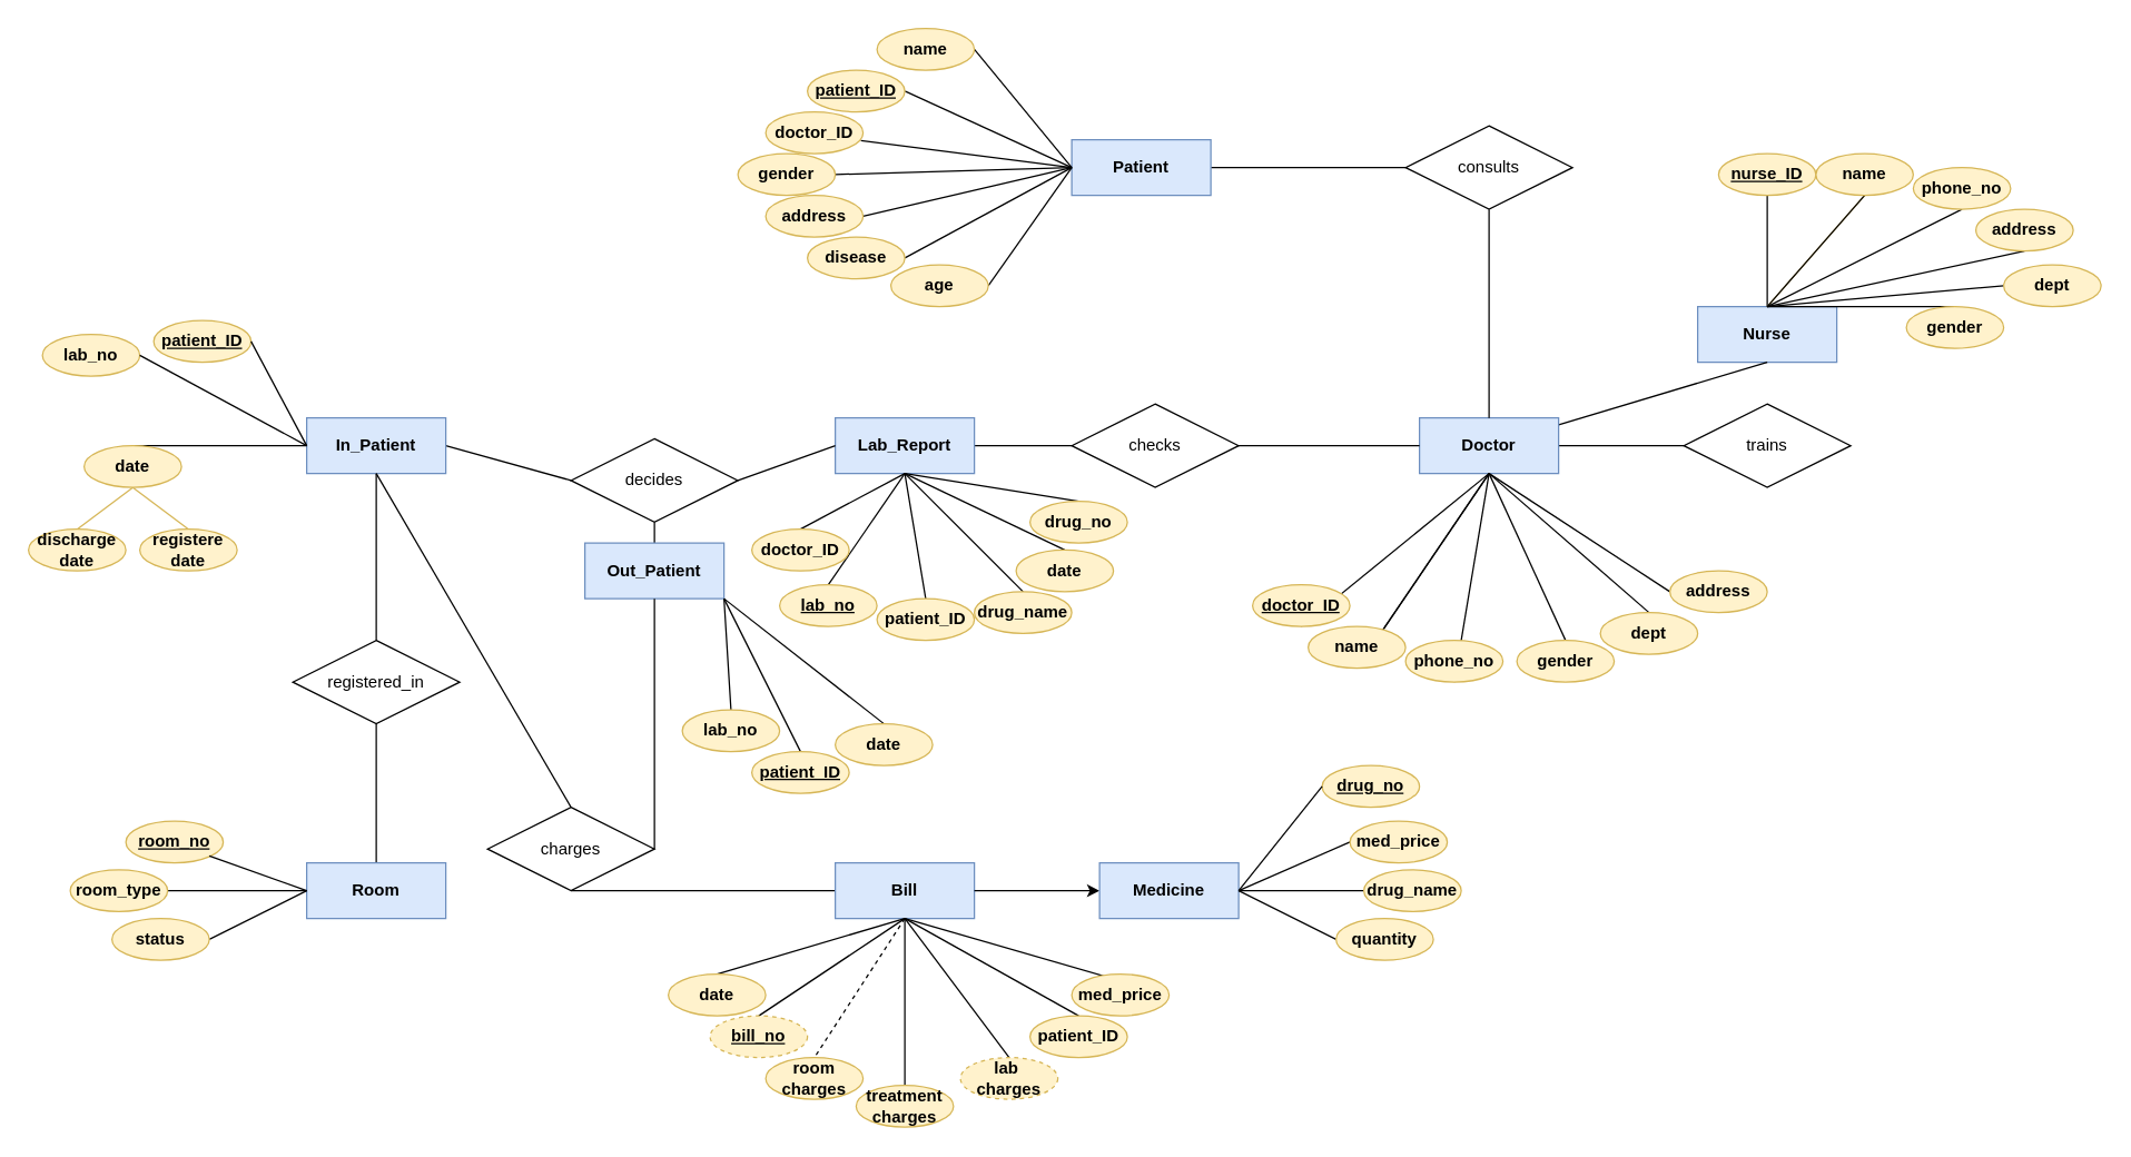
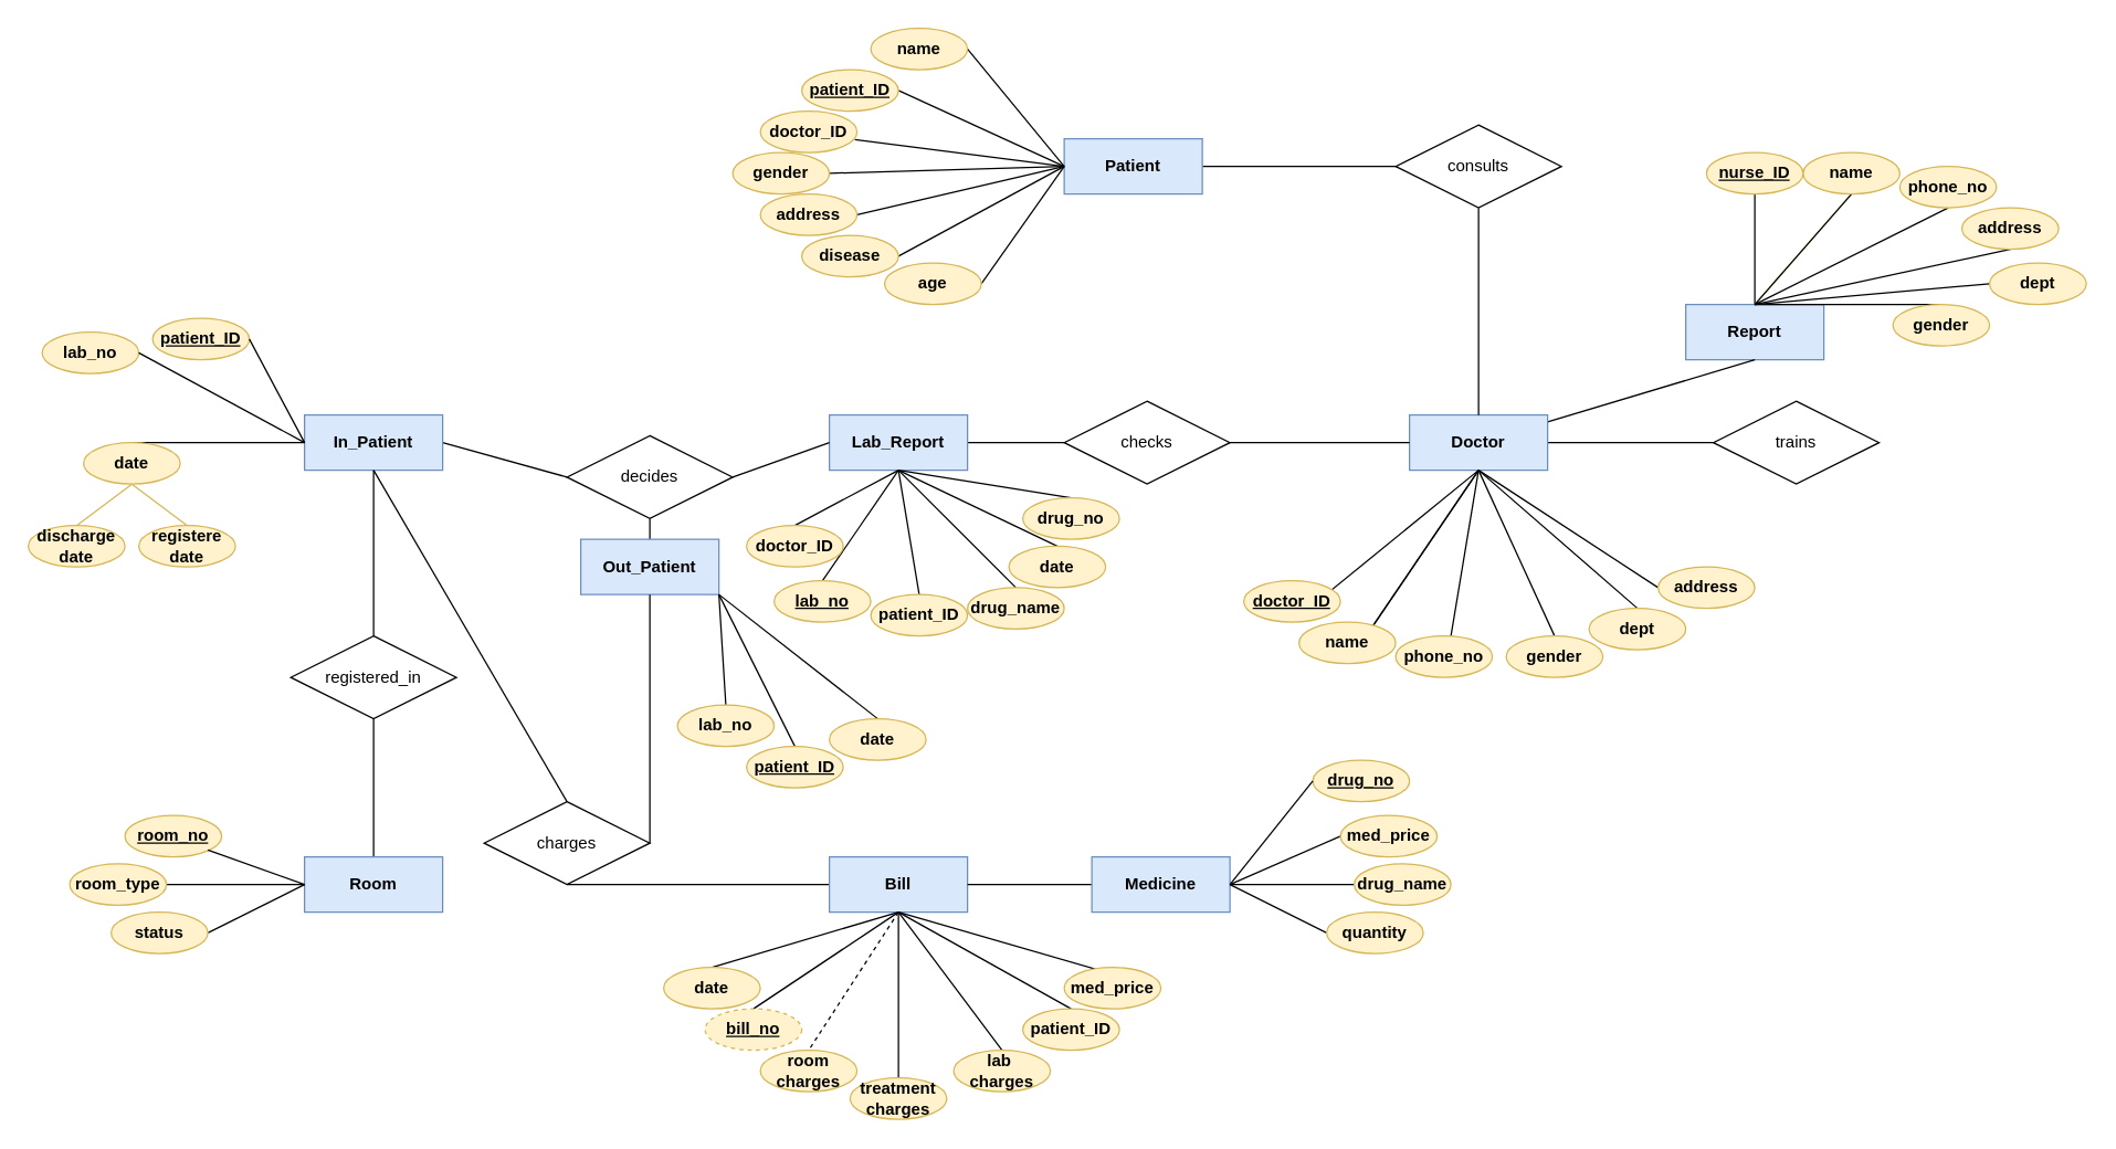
- <mxCell id="2" value="&lt;b&gt;Nurse&lt;/b&gt;" style="whiteSpace=wrap;html=1;align=center;fillColor=#dae8fc;strokeColor=#6c8ebf;" vertex="1" parent="1"><mxGeometry x="1220" y="220" width="100" height="40" as="geometry" /></mxCell>
+ <mxCell id="2" value="&lt;b&gt;Report&lt;/b&gt;" style="whiteSpace=wrap;html=1;align=center;fillColor=#dae8fc;strokeColor=#6c8ebf;" vertex="1" parent="1"><mxGeometry x="1220" y="220" width="100" height="40" as="geometry" /></mxCell>
- <mxCell id="4" value="trains" style="shape=rhombus;perimeter=rhombusPerimeter;whiteSpace=wrap;html=1;align=center;" vertex="1" parent="1"><mxGeometry x="1210" y="290" width="120" height="60" as="geometry" /></mxCell>
+ <mxCell id="4" value="trains" style="shape=rhombus;perimeter=rhombusPerimeter;whiteSpace=wrap;html=1;align=center;" vertex="1" parent="1"><mxGeometry x="1240" y="290" width="120" height="60" as="geometry" /></mxCell>
- <mxCell id="30" value="" style="endArrow=classic;html=1;rounded=0;exitX=1;exitY=0.5;exitDx=0;exitDy=0;entryX=0;entryY=0.5;entryDx=0;entryDy=0;" edge="1" parent="1" source="29" target="31"><mxGeometry relative="1" as="geometry"><mxPoint y="470" as="sourcePoint" x="670" /><mxPoint x="790" y="560" as="targetPoint" /></mxGeometry></mxCell>
+ <mxCell id="30" value="" style="endArrow=none;html=1;rounded=0;exitX=1;exitY=0.5;exitDx=0;exitDy=0;entryX=0;entryY=0.5;entryDx=0;entryDy=0;" edge="1" parent="1" source="29" target="31"><mxGeometry relative="1" as="geometry"><mxPoint y="470" as="sourcePoint" x="670" /><mxPoint x="790" y="560" as="targetPoint" /></mxGeometry></mxCell>
- <mxCell id="111" value="&lt;b&gt;lab&amp;nbsp;&lt;br&gt;charges&lt;br&gt;&lt;/b&gt;" style="ellipse;whiteSpace=wrap;html=1;align=center;fillColor=#fff2cc;strokeColor=#d6b656;dashed=1;" vertex="1" parent="1"><mxGeometry x="690" y="760" width="70" height="30" as="geometry" /></mxCell>
+ <mxCell id="111" value="&lt;b&gt;lab&amp;nbsp;&lt;br&gt;charges&lt;br&gt;&lt;/b&gt;" style="ellipse;whiteSpace=wrap;html=1;align=center;fillColor=#fff2cc;strokeColor=#d6b656;" vertex="1" parent="1"><mxGeometry x="690" y="760" width="70" height="30" as="geometry" /></mxCell>
